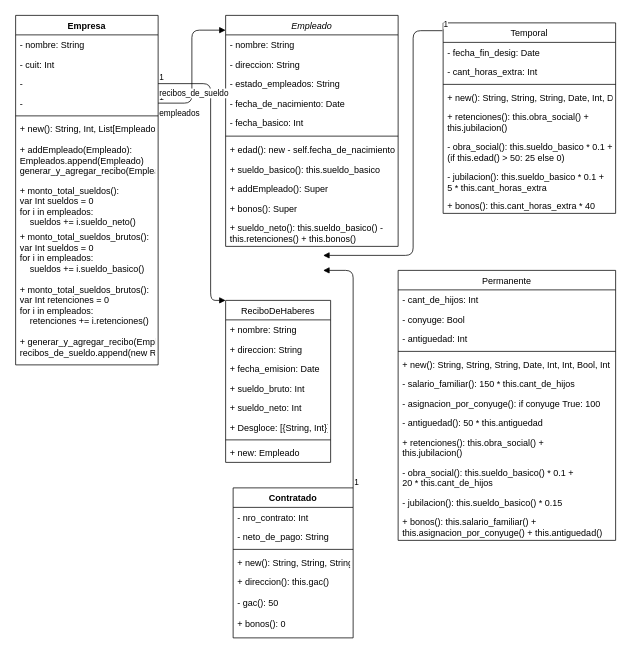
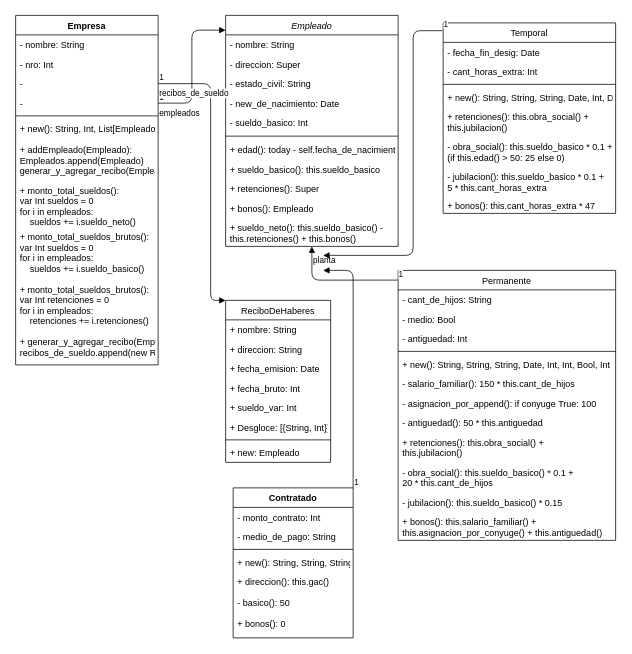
- <mxCell id="16" value="- cuit: Int" style="text;strokeColor=none;fillColor=none;align=left;verticalAlign=top;spacingLeft=4;spacingRight=4;overflow=hidden;rotatable=0;points=[[0,0.5],[1,0.5]];portConstraint=eastwest;" parent="14" vertex="1"><mxGeometry y="52" width="190" height="26" as="geometry" /></mxCell>
+ <mxCell id="16" value="- nro: Int" style="text;strokeColor=none;fillColor=none;align=left;verticalAlign=top;spacingLeft=4;spacingRight=4;overflow=hidden;rotatable=0;points=[[0,0.5],[1,0.5]];portConstraint=eastwest;" parent="14" vertex="1"><mxGeometry y="52" width="190" height="26" as="geometry" /></mxCell>
- <mxCell id="4" value="- direccion: String" style="text;strokeColor=none;fillColor=none;align=left;verticalAlign=top;spacingLeft=4;spacingRight=4;overflow=hidden;rotatable=0;points=[[0,0.5],[1,0.5]];portConstraint=eastwest;" parent="2" vertex="1"><mxGeometry y="52" width="230" height="26" as="geometry" /></mxCell>
+ <mxCell id="4" value="- direccion: Super" style="text;strokeColor=none;fillColor=none;align=left;verticalAlign=top;spacingLeft=4;spacingRight=4;overflow=hidden;rotatable=0;points=[[0,0.5],[1,0.5]];portConstraint=eastwest;" parent="2" vertex="1"><mxGeometry y="52" width="230" height="26" as="geometry" /></mxCell>
- <mxCell id="5" value="- estado_empleados: String" style="text;strokeColor=none;fillColor=none;align=left;verticalAlign=top;spacingLeft=4;spacingRight=4;overflow=hidden;rotatable=0;points=[[0,0.5],[1,0.5]];portConstraint=eastwest;" parent="2" vertex="1"><mxGeometry y="78" width="230" height="26" as="geometry" /></mxCell>
+ <mxCell id="5" value="- estado_civil: String" style="text;strokeColor=none;fillColor=none;align=left;verticalAlign=top;spacingLeft=4;spacingRight=4;overflow=hidden;rotatable=0;points=[[0,0.5],[1,0.5]];portConstraint=eastwest;" parent="2" vertex="1"><mxGeometry y="78" width="230" height="26" as="geometry" /></mxCell>
- <mxCell id="6" value="- fecha_de_nacimiento: Date" style="text;strokeColor=none;fillColor=none;align=left;verticalAlign=top;spacingLeft=4;spacingRight=4;overflow=hidden;rotatable=0;points=[[0,0.5],[1,0.5]];portConstraint=eastwest;" parent="2" vertex="1"><mxGeometry y="104" width="230" height="26" as="geometry" /></mxCell>
+ <mxCell id="6" value="- new_de_nacimiento: Date" style="text;strokeColor=none;fillColor=none;align=left;verticalAlign=top;spacingLeft=4;spacingRight=4;overflow=hidden;rotatable=0;points=[[0,0.5],[1,0.5]];portConstraint=eastwest;" parent="2" vertex="1"><mxGeometry y="104" width="230" height="26" as="geometry" /></mxCell>
- <mxCell id="7" value="- fecha_basico: Int" style="text;strokeColor=none;fillColor=none;align=left;verticalAlign=top;spacingLeft=4;spacingRight=4;overflow=hidden;rotatable=0;points=[[0,0.5],[1,0.5]];portConstraint=eastwest;" vertex="1" parent="2"><mxGeometry y="130" width="230" height="26" as="geometry" /></mxCell>
+ <mxCell id="7" value="- sueldo_basico: Int" style="text;strokeColor=none;fillColor=none;align=left;verticalAlign=top;spacingLeft=4;spacingRight=4;overflow=hidden;rotatable=0;points=[[0,0.5],[1,0.5]];portConstraint=eastwest;" vertex="1" parent="2"><mxGeometry y="130" width="230" height="26" as="geometry" /></mxCell>
- <mxCell id="9" value="+ edad(): new - self.fecha_de_nacimiento" style="text;strokeColor=none;fillColor=none;align=left;verticalAlign=top;spacingLeft=4;spacingRight=4;overflow=hidden;rotatable=0;points=[[0,0.5],[1,0.5]];portConstraint=eastwest;" parent="2" vertex="1"><mxGeometry y="166" width="230" height="26" as="geometry" /></mxCell>
+ <mxCell id="9" value="+ edad(): today - self.fecha_de_nacimiento" style="text;strokeColor=none;fillColor=none;align=left;verticalAlign=top;spacingLeft=4;spacingRight=4;overflow=hidden;rotatable=0;points=[[0,0.5],[1,0.5]];portConstraint=eastwest;" parent="2" vertex="1"><mxGeometry y="166" width="230" height="26" as="geometry" /></mxCell>
- <mxCell id="11" value="+ addEmpleado(): Super" style="text;strokeColor=none;fillColor=none;align=left;verticalAlign=top;spacingLeft=4;spacingRight=4;overflow=hidden;rotatable=0;points=[[0,0.5],[1,0.5]];portConstraint=eastwest;" vertex="1" parent="2"><mxGeometry y="218" width="230" height="26" as="geometry" /></mxCell>
+ <mxCell id="11" value="+ retenciones(): Super" style="text;strokeColor=none;fillColor=none;align=left;verticalAlign=top;spacingLeft=4;spacingRight=4;overflow=hidden;rotatable=0;points=[[0,0.5],[1,0.5]];portConstraint=eastwest;" vertex="1" parent="2"><mxGeometry y="218" width="230" height="26" as="geometry" /></mxCell>
- <mxCell id="47" value="+ bonos(): this.cant_horas_extra * 40" style="text;strokeColor=none;fillColor=none;align=left;verticalAlign=top;spacingLeft=4;spacingRight=4;overflow=hidden;rotatable=0;points=[[0,0.5],[1,0.5]];portConstraint=eastwest;" vertex="1" parent="39"><mxGeometry y="230" width="230" height="24" as="geometry" /></mxCell>
+ <mxCell id="47" value="+ bonos(): this.cant_horas_extra * 47" style="text;strokeColor=none;fillColor=none;align=left;verticalAlign=top;spacingLeft=4;spacingRight=4;overflow=hidden;rotatable=0;points=[[0,0.5],[1,0.5]];portConstraint=eastwest;" vertex="1" parent="39"><mxGeometry y="230" width="230" height="24" as="geometry" /></mxCell>
- <mxCell id="12" value="+ bonos(): Super" style="text;strokeColor=none;fillColor=none;align=left;verticalAlign=top;spacingLeft=4;spacingRight=4;overflow=hidden;rotatable=0;points=[[0,0.5],[1,0.5]];portConstraint=eastwest;" vertex="1" parent="2"><mxGeometry y="244" width="230" height="26" as="geometry" /></mxCell>
+ <mxCell id="12" value="+ bonos(): Empleado" style="text;strokeColor=none;fillColor=none;align=left;verticalAlign=top;spacingLeft=4;spacingRight=4;overflow=hidden;rotatable=0;points=[[0,0.5],[1,0.5]];portConstraint=eastwest;" vertex="1" parent="2"><mxGeometry y="244" width="230" height="26" as="geometry" /></mxCell>
+ <mxCell id="50" value="planta" style="endArrow=block;endFill=1;html=1;edgeStyle=orthogonalEdgeStyle;align=left;verticalAlign=top;exitX=-0.003;exitY=0.036;exitDx=0;exitDy=0;exitPerimeter=0;" parent="1" source="26" target="2" edge="1"><mxGeometry x="0.926" relative="1" as="geometry"><mxPoint x="420" as="sourcePoint" y="10" /><mxPoint x="580" as="targetPoint" y="10" /><mxPoint as="offset" /></mxGeometry></mxCell>
+ <mxCell id="51" value="1" style="edgeLabel;resizable=0;html=1;align=left;verticalAlign=bottom;" parent="50" connectable="0" vertex="1"><mxGeometry x="-1" relative="1" as="geometry" /></mxCell>
- <mxCell id="27" value="- cant_de_hijos: Int" style="text;strokeColor=none;fillColor=none;align=left;verticalAlign=top;spacingLeft=4;spacingRight=4;overflow=hidden;rotatable=0;points=[[0,0.5],[1,0.5]];portConstraint=eastwest;" parent="26" vertex="1"><mxGeometry y="26" width="290" height="26" as="geometry" /></mxCell>
+ <mxCell id="27" value="- cant_de_hijos: String" style="text;strokeColor=none;fillColor=none;align=left;verticalAlign=top;spacingLeft=4;spacingRight=4;overflow=hidden;rotatable=0;points=[[0,0.5],[1,0.5]];portConstraint=eastwest;" parent="26" vertex="1"><mxGeometry y="26" width="290" height="26" as="geometry" /></mxCell>
- <mxCell id="28" value="- conyuge: Bool" style="text;strokeColor=none;fillColor=none;align=left;verticalAlign=top;spacingLeft=4;spacingRight=4;overflow=hidden;rotatable=0;points=[[0,0.5],[1,0.5]];portConstraint=eastwest;" vertex="1" parent="26"><mxGeometry y="52" width="290" height="26" as="geometry" /></mxCell>
+ <mxCell id="28" value="- medio: Bool" style="text;strokeColor=none;fillColor=none;align=left;verticalAlign=top;spacingLeft=4;spacingRight=4;overflow=hidden;rotatable=0;points=[[0,0.5],[1,0.5]];portConstraint=eastwest;" vertex="1" parent="26"><mxGeometry y="52" width="290" height="26" as="geometry" /></mxCell>
- <mxCell id="58" value="+ sueldo_bruto: Int" style="text;strokeColor=none;fillColor=none;align=left;verticalAlign=top;spacingLeft=4;spacingRight=4;overflow=hidden;rotatable=0;points=[[0,0.5],[1,0.5]];portConstraint=eastwest;" vertex="1" parent="54"><mxGeometry y="104" width="140" height="26" as="geometry" /></mxCell>
+ <mxCell id="58" value="+ fecha_bruto: Int" style="text;strokeColor=none;fillColor=none;align=left;verticalAlign=top;spacingLeft=4;spacingRight=4;overflow=hidden;rotatable=0;points=[[0,0.5],[1,0.5]];portConstraint=eastwest;" vertex="1" parent="54"><mxGeometry y="104" width="140" height="26" as="geometry" /></mxCell>
- <mxCell id="33" value="- asignacion_por_conyuge(): if conyuge True: 100" style="text;strokeColor=none;fillColor=none;align=left;verticalAlign=top;spacingLeft=4;spacingRight=4;overflow=hidden;rotatable=0;points=[[0,0.5],[1,0.5]];portConstraint=eastwest;" vertex="1" parent="26"><mxGeometry y="164" width="290" height="26" as="geometry" /></mxCell>
+ <mxCell id="33" value="- asignacion_por_append(): if conyuge True: 100" style="text;strokeColor=none;fillColor=none;align=left;verticalAlign=top;spacingLeft=4;spacingRight=4;overflow=hidden;rotatable=0;points=[[0,0.5],[1,0.5]];portConstraint=eastwest;" vertex="1" parent="26"><mxGeometry y="164" width="290" height="26" as="geometry" /></mxCell>
- <mxCell id="59" value="+ sueldo_neto: Int" style="text;strokeColor=none;fillColor=none;align=left;verticalAlign=top;spacingLeft=4;spacingRight=4;overflow=hidden;rotatable=0;points=[[0,0.5],[1,0.5]];portConstraint=eastwest;" vertex="1" parent="54"><mxGeometry y="130" width="140" height="26" as="geometry" /></mxCell>
+ <mxCell id="59" value="+ sueldo_var: Int" style="text;strokeColor=none;fillColor=none;align=left;verticalAlign=top;spacingLeft=4;spacingRight=4;overflow=hidden;rotatable=0;points=[[0,0.5],[1,0.5]];portConstraint=eastwest;" vertex="1" parent="54"><mxGeometry y="130" width="140" height="26" as="geometry" /></mxCell>
- <mxCell id="66" value="- nro_contrato: Int" style="text;strokeColor=none;fillColor=none;align=left;verticalAlign=top;spacingLeft=4;spacingRight=4;overflow=hidden;rotatable=0;points=[[0,0.5],[1,0.5]];portConstraint=eastwest;" vertex="1" parent="65"><mxGeometry y="26" width="160" height="26" as="geometry" /></mxCell>
+ <mxCell id="66" value="- monto_contrato: Int" style="text;strokeColor=none;fillColor=none;align=left;verticalAlign=top;spacingLeft=4;spacingRight=4;overflow=hidden;rotatable=0;points=[[0,0.5],[1,0.5]];portConstraint=eastwest;" vertex="1" parent="65"><mxGeometry y="26" width="160" height="26" as="geometry" /></mxCell>
- <mxCell id="67" value="- neto_de_pago: String" style="text;strokeColor=none;fillColor=none;align=left;verticalAlign=top;spacingLeft=4;spacingRight=4;overflow=hidden;rotatable=0;points=[[0,0.5],[1,0.5]];portConstraint=eastwest;" vertex="1" parent="65"><mxGeometry y="52" width="160" height="26" as="geometry" /></mxCell>
+ <mxCell id="67" value="- medio_de_pago: String" style="text;strokeColor=none;fillColor=none;align=left;verticalAlign=top;spacingLeft=4;spacingRight=4;overflow=hidden;rotatable=0;points=[[0,0.5],[1,0.5]];portConstraint=eastwest;" vertex="1" parent="65"><mxGeometry y="52" width="160" height="26" as="geometry" /></mxCell>
- <mxCell id="71" value="- gac(): 50" style="text;strokeColor=none;fillColor=none;align=left;verticalAlign=top;spacingLeft=4;spacingRight=4;overflow=hidden;rotatable=0;points=[[0,0.5],[1,0.5]];portConstraint=eastwest;" vertex="1" parent="65"><mxGeometry y="140" width="160" height="28" as="geometry" /></mxCell>
+ <mxCell id="71" value="- basico(): 50" style="text;strokeColor=none;fillColor=none;align=left;verticalAlign=top;spacingLeft=4;spacingRight=4;overflow=hidden;rotatable=0;points=[[0,0.5],[1,0.5]];portConstraint=eastwest;" vertex="1" parent="65"><mxGeometry y="140" width="160" height="28" as="geometry" /></mxCell>
